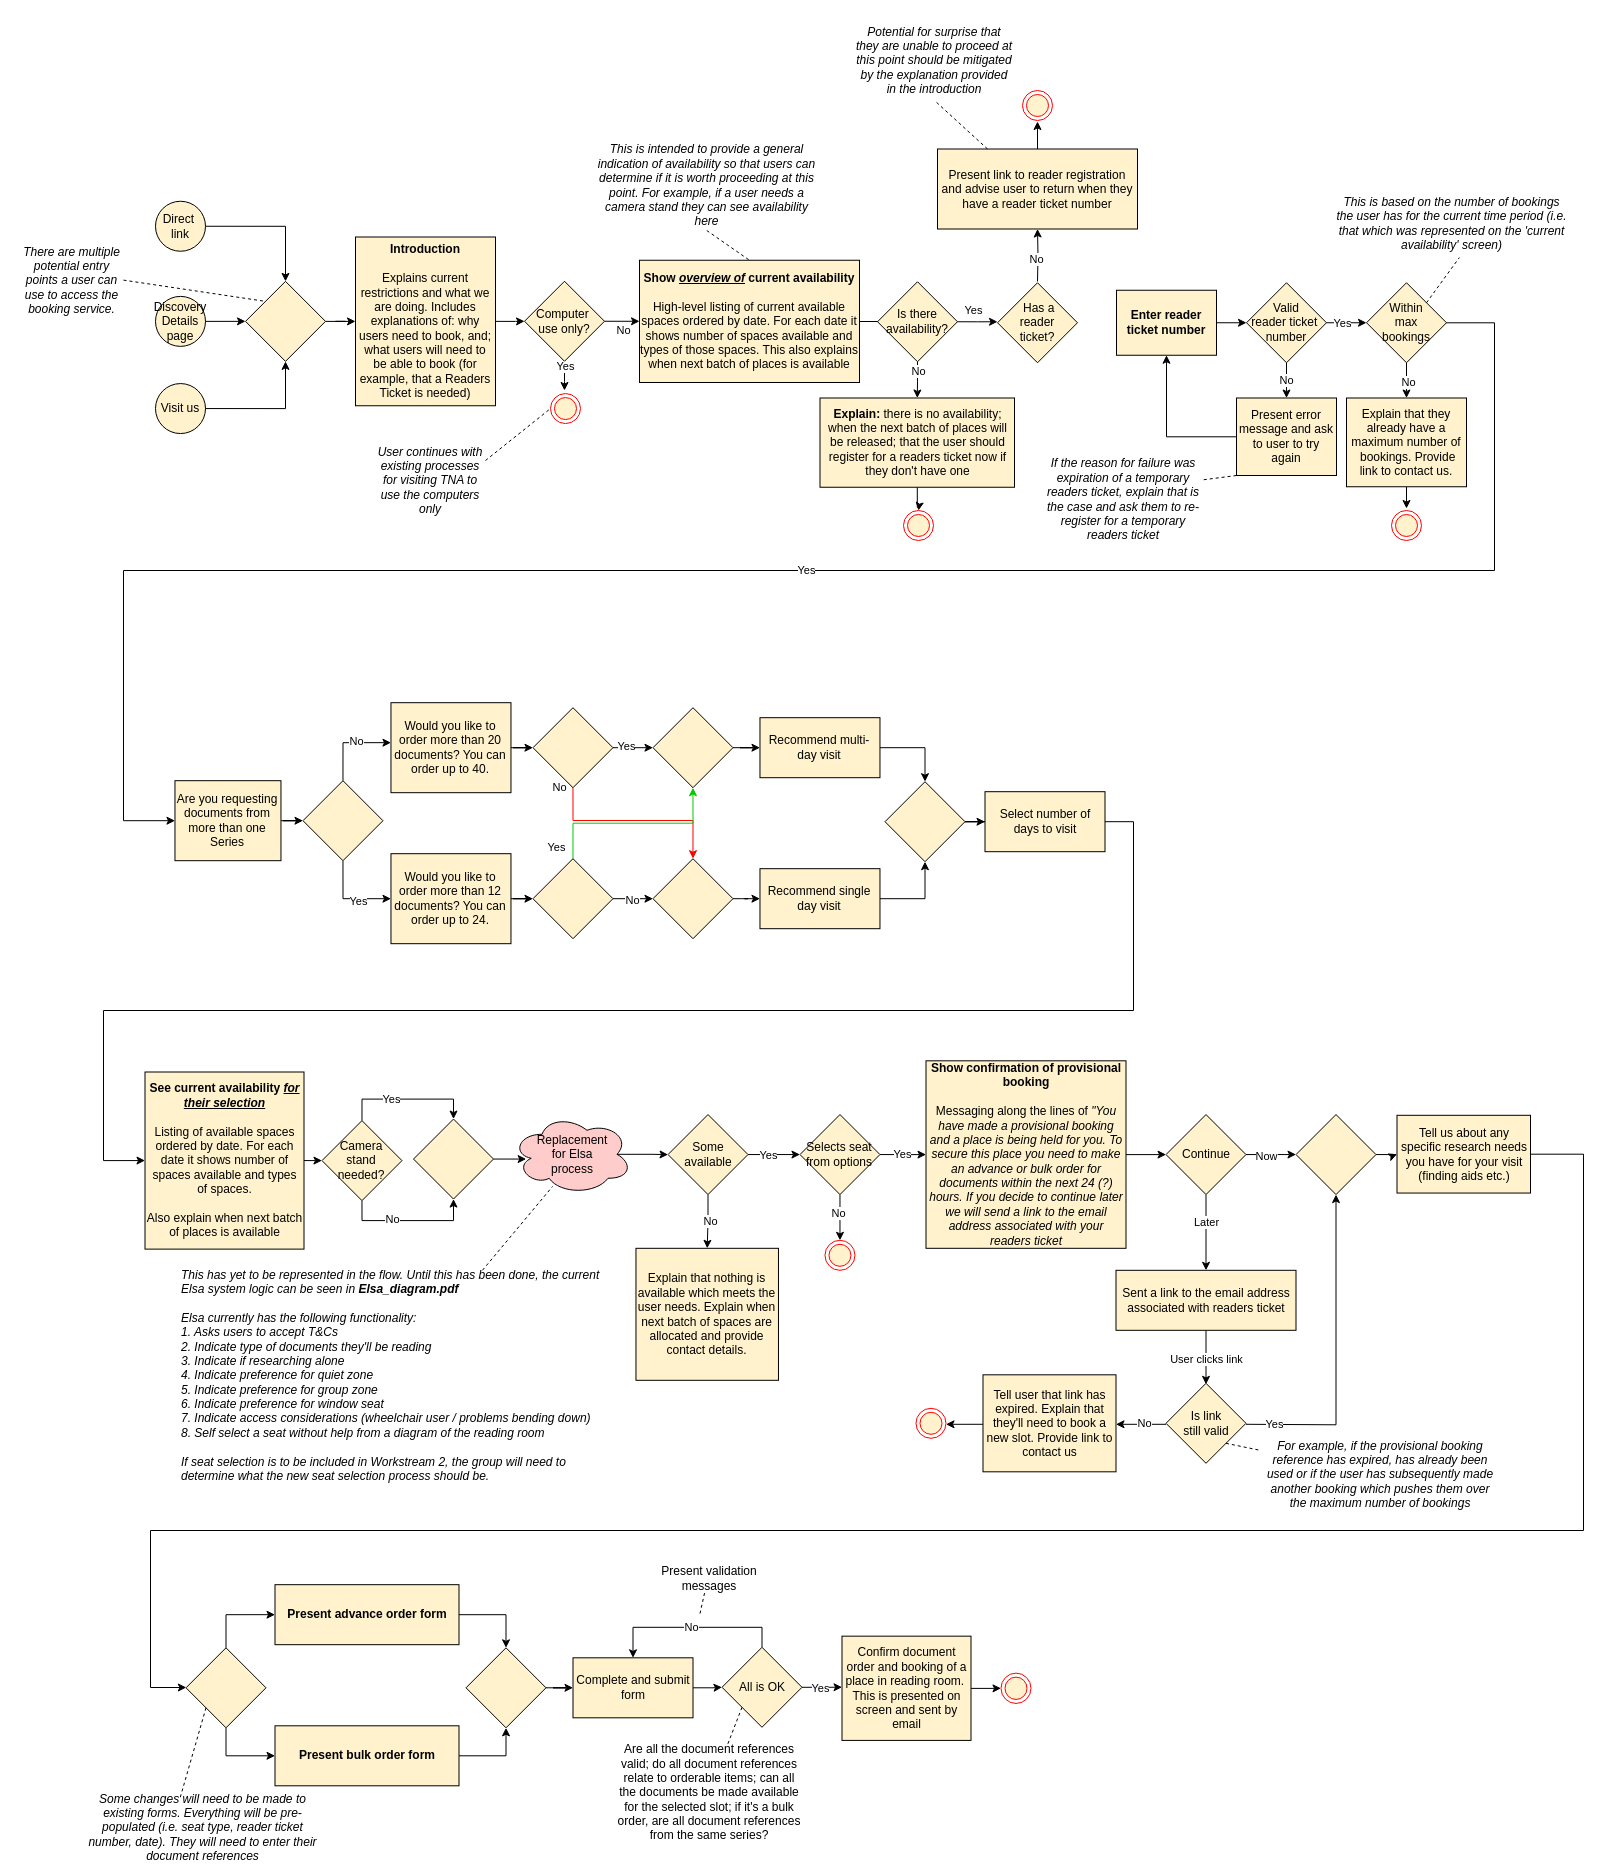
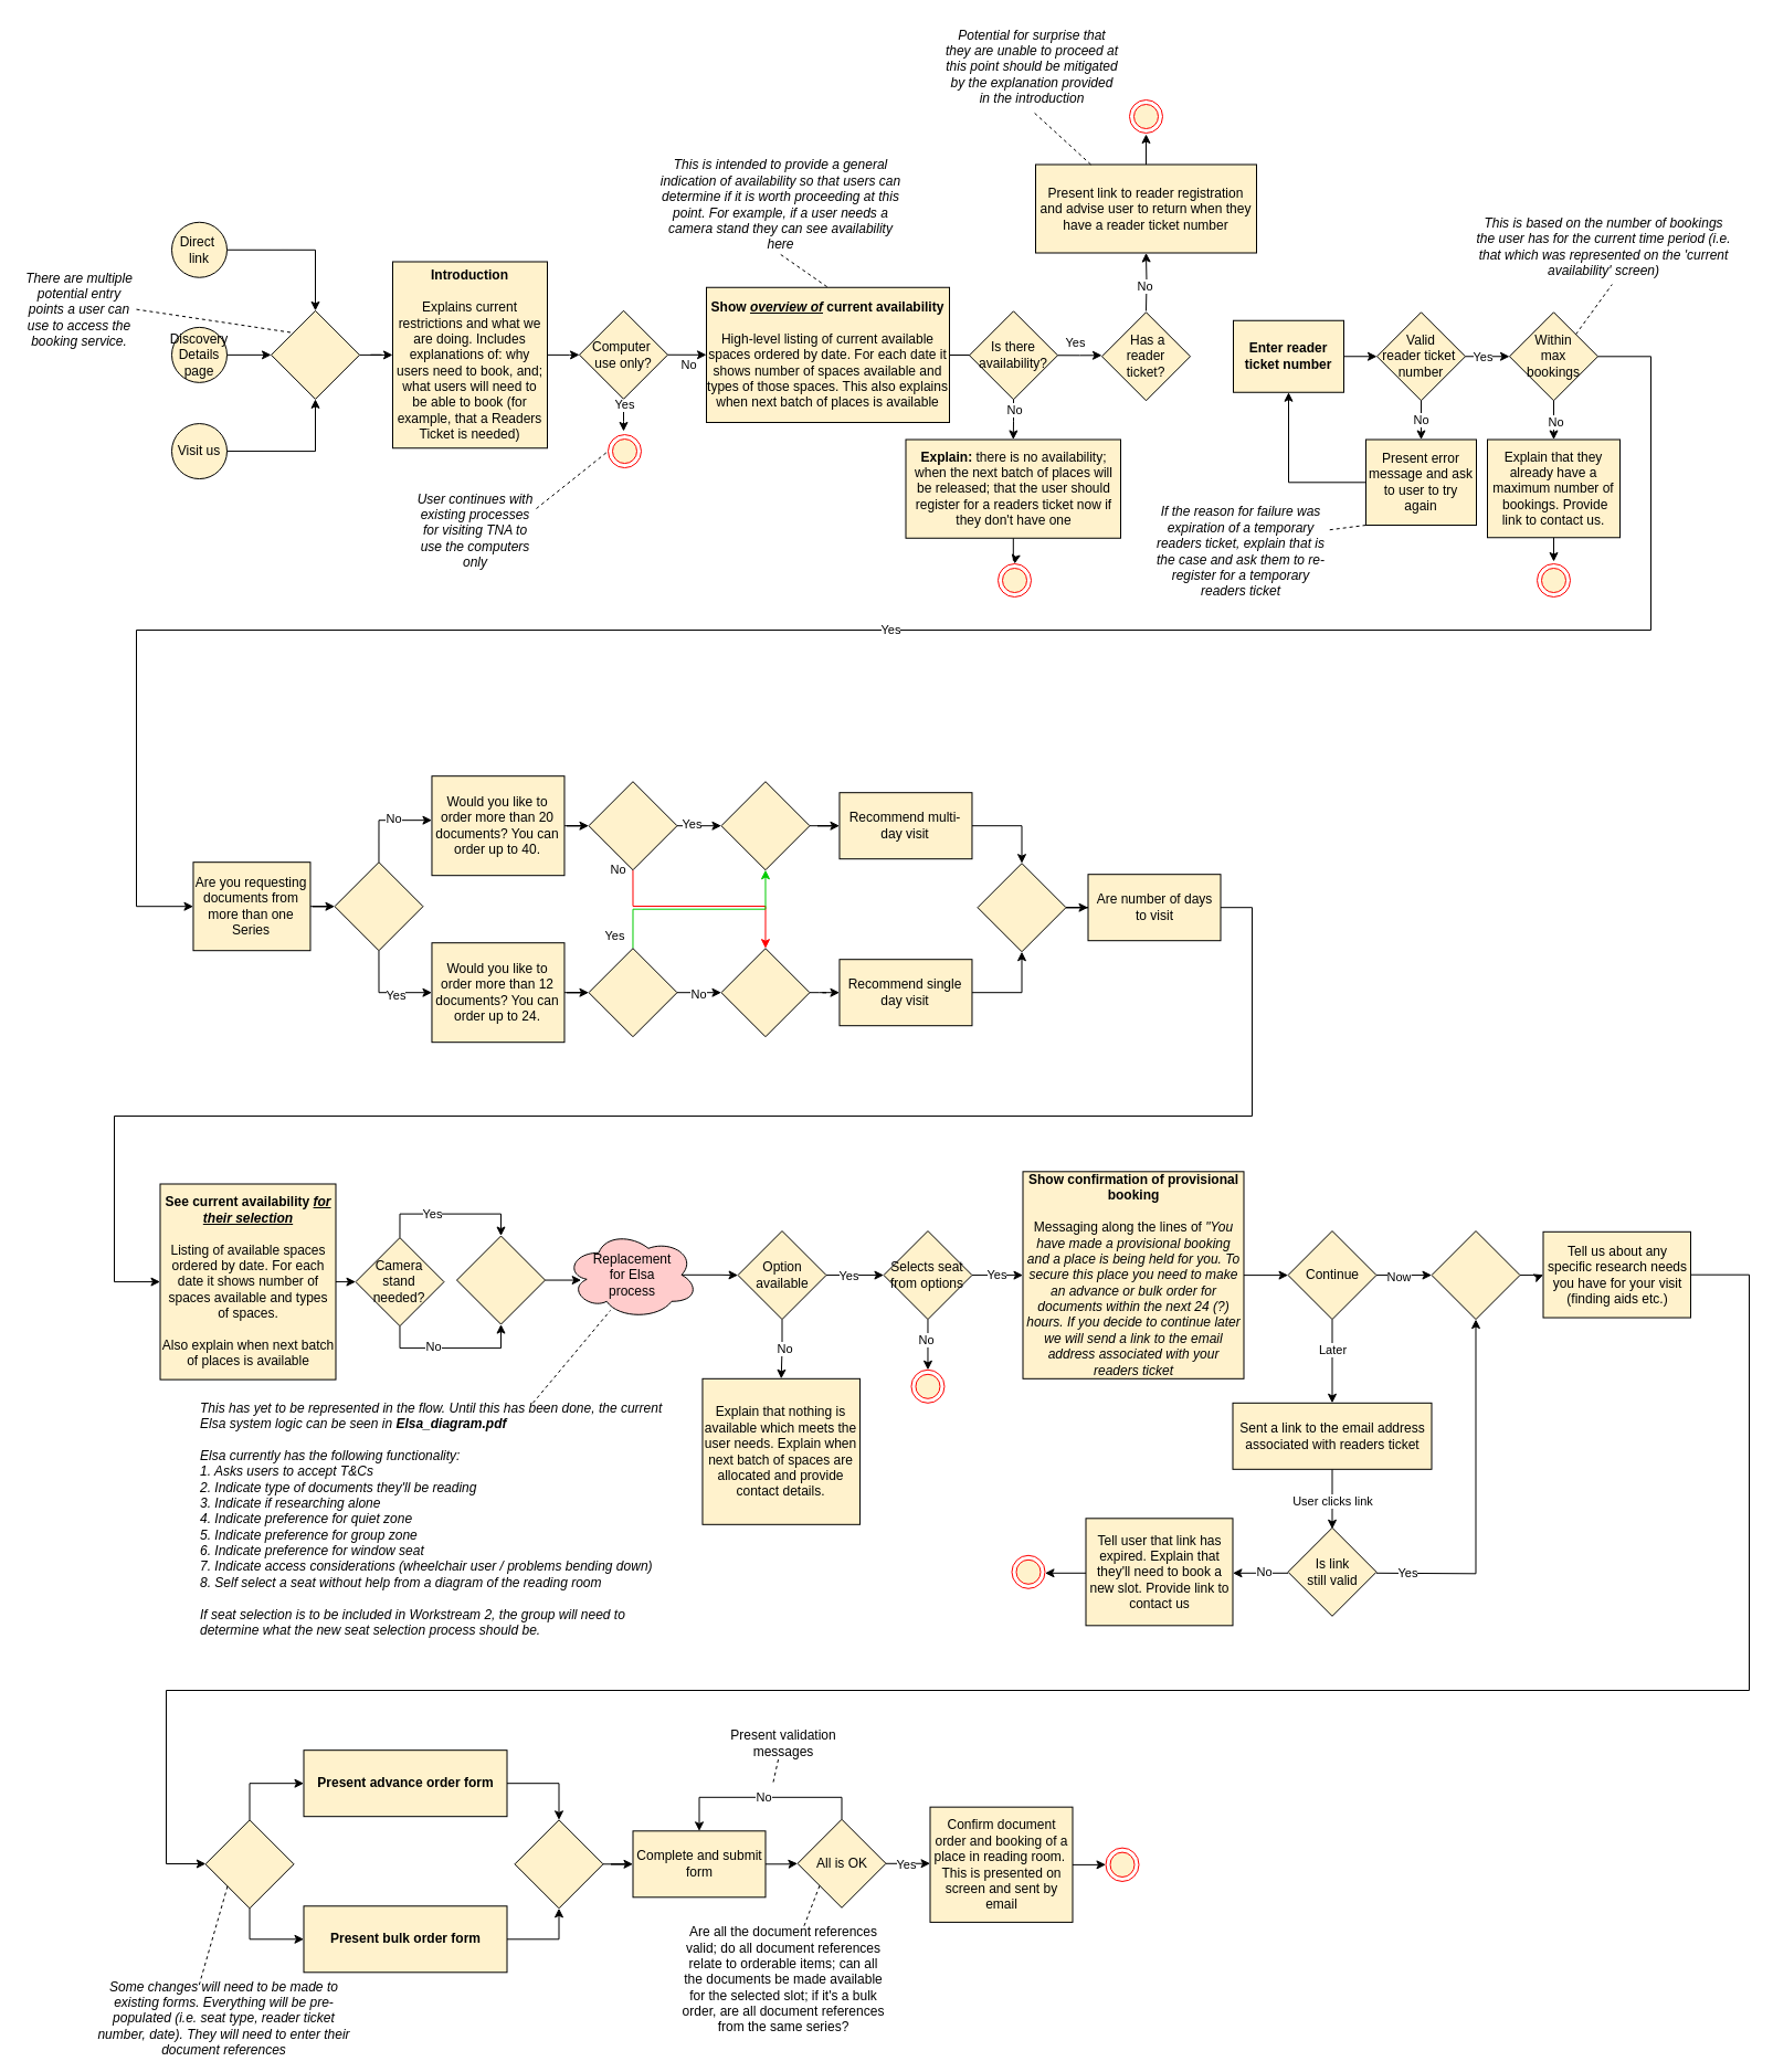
- <mxCell id="153" value="Select number of days to visit" style="whiteSpace=wrap;html=1;fillColor=#FFF2CC;" parent="1" vertex="1"><mxGeometry x="984.5" y="791.19" width="120" height="60" as="geometry" /></mxCell>
+ <mxCell id="153" value="Are number of days to visit" style="whiteSpace=wrap;html=1;fillColor=#FFF2CC;" parent="1" vertex="1"><mxGeometry x="984.5" y="791.19" width="120" height="60" as="geometry" /></mxCell>
- <mxCell id="76" value="Some available" style="rhombus;whiteSpace=wrap;html=1;fillColor=#FFF2CC;" parent="1" vertex="1"><mxGeometry x="667.5" y="1114.055" width="80" height="80" as="geometry" /></mxCell>
+ <mxCell id="76" value="Option available" style="rhombus;whiteSpace=wrap;html=1;fillColor=#FFF2CC;" parent="1" vertex="1"><mxGeometry x="667.5" y="1114.055" width="80" height="80" as="geometry" /></mxCell>
- <mxCell id="69" value="" style="endArrow=none;dashed=1;html=1;exitX=1;exitY=1;exitDx=0;exitDy=0;fillColor=#FFF2CC;" parent="1" source="41" target="68" edge="1"><mxGeometry width="50" height="50" relative="1" as="geometry"><mxPoint x="1244.5" y="1639.93" as="sourcePoint" /><mxPoint x="1272.5" y="1471.31" as="targetPoint" /></mxGeometry></mxCell>
- <mxCell id="68" value="For example, if the provisional booking reference has expired, has already been used or if the user has subsequently made another booking which pushes them over the maximum number of bookings" style="text;html=1;strokeColor=none;fillColor=none;align=center;verticalAlign=middle;whiteSpace=wrap;rounded=0;fontStyle=2" parent="1" vertex="1"><mxGeometry x="1260" y="1437.81" width="240" height="73.25" as="geometry" /></mxCell>
